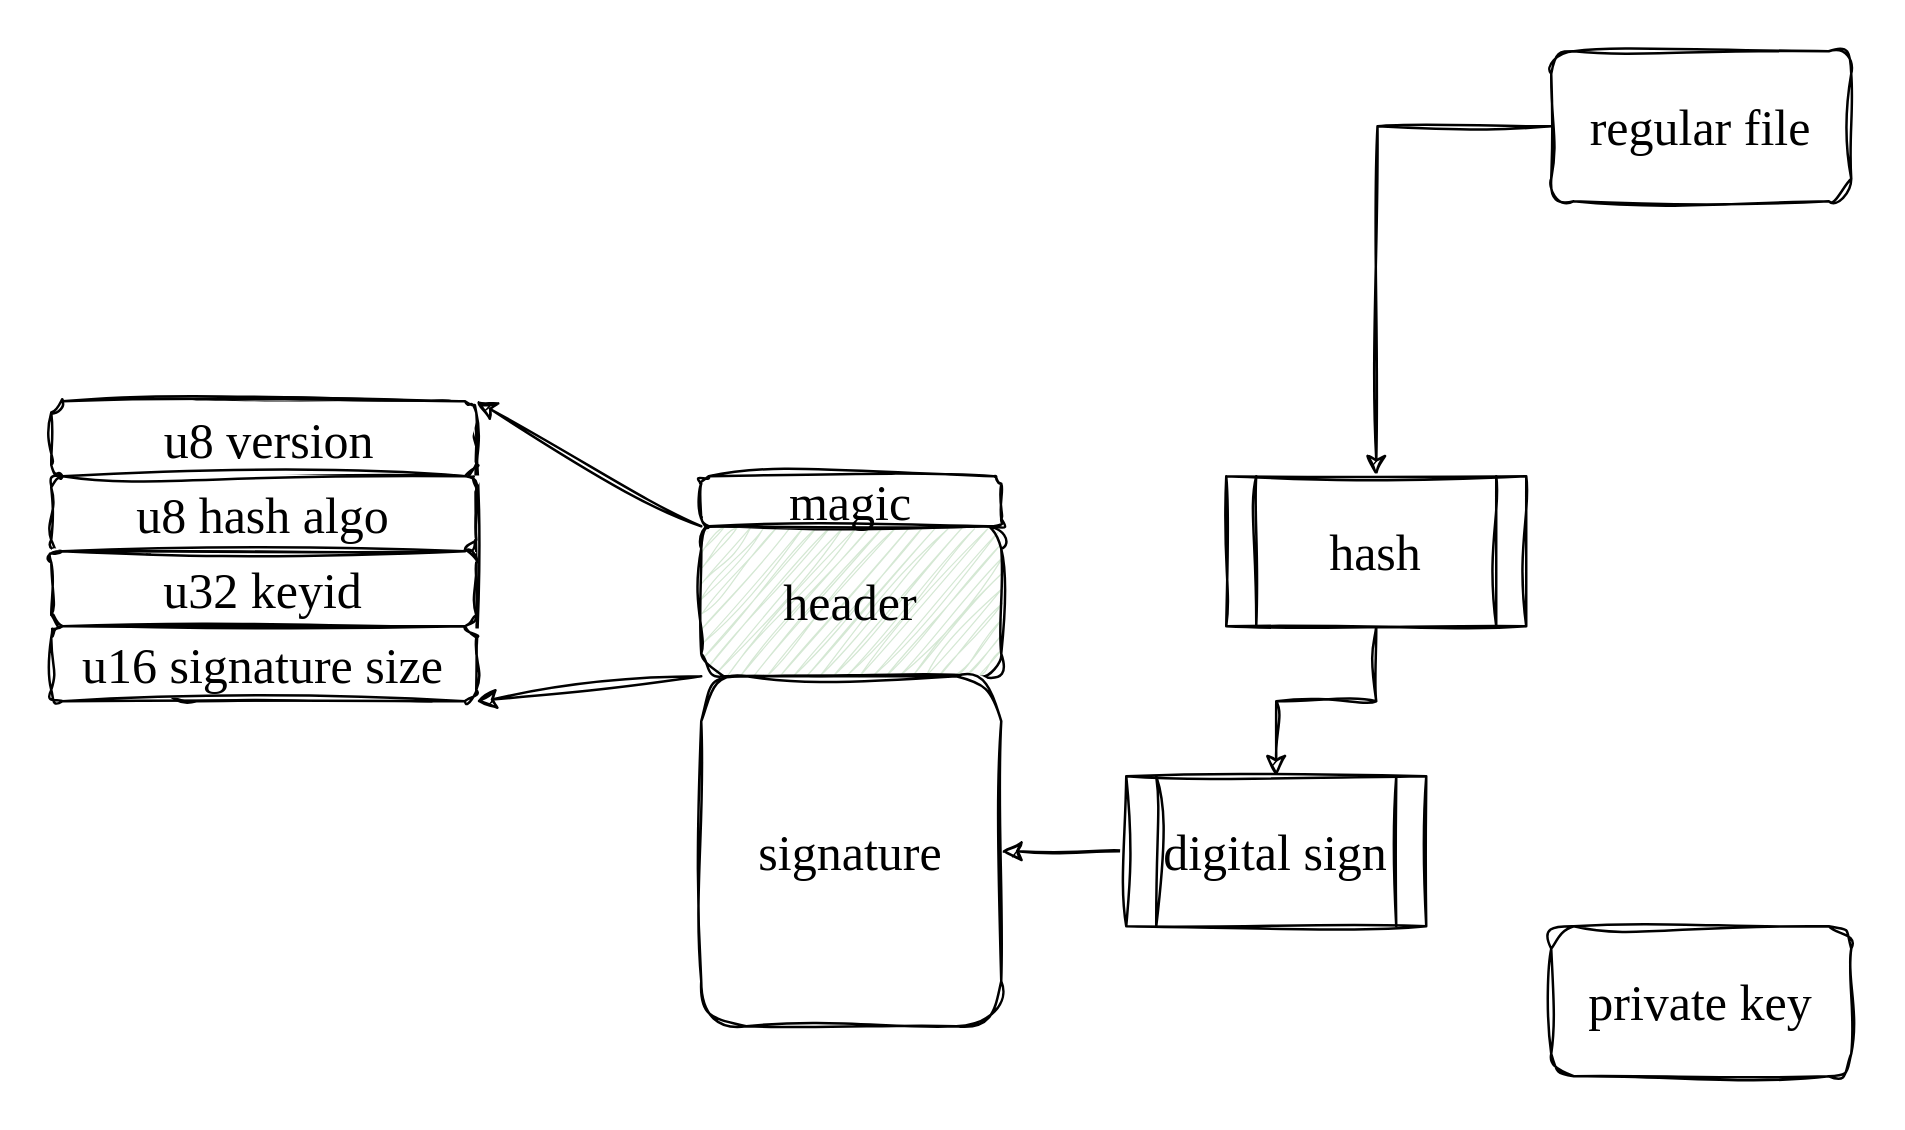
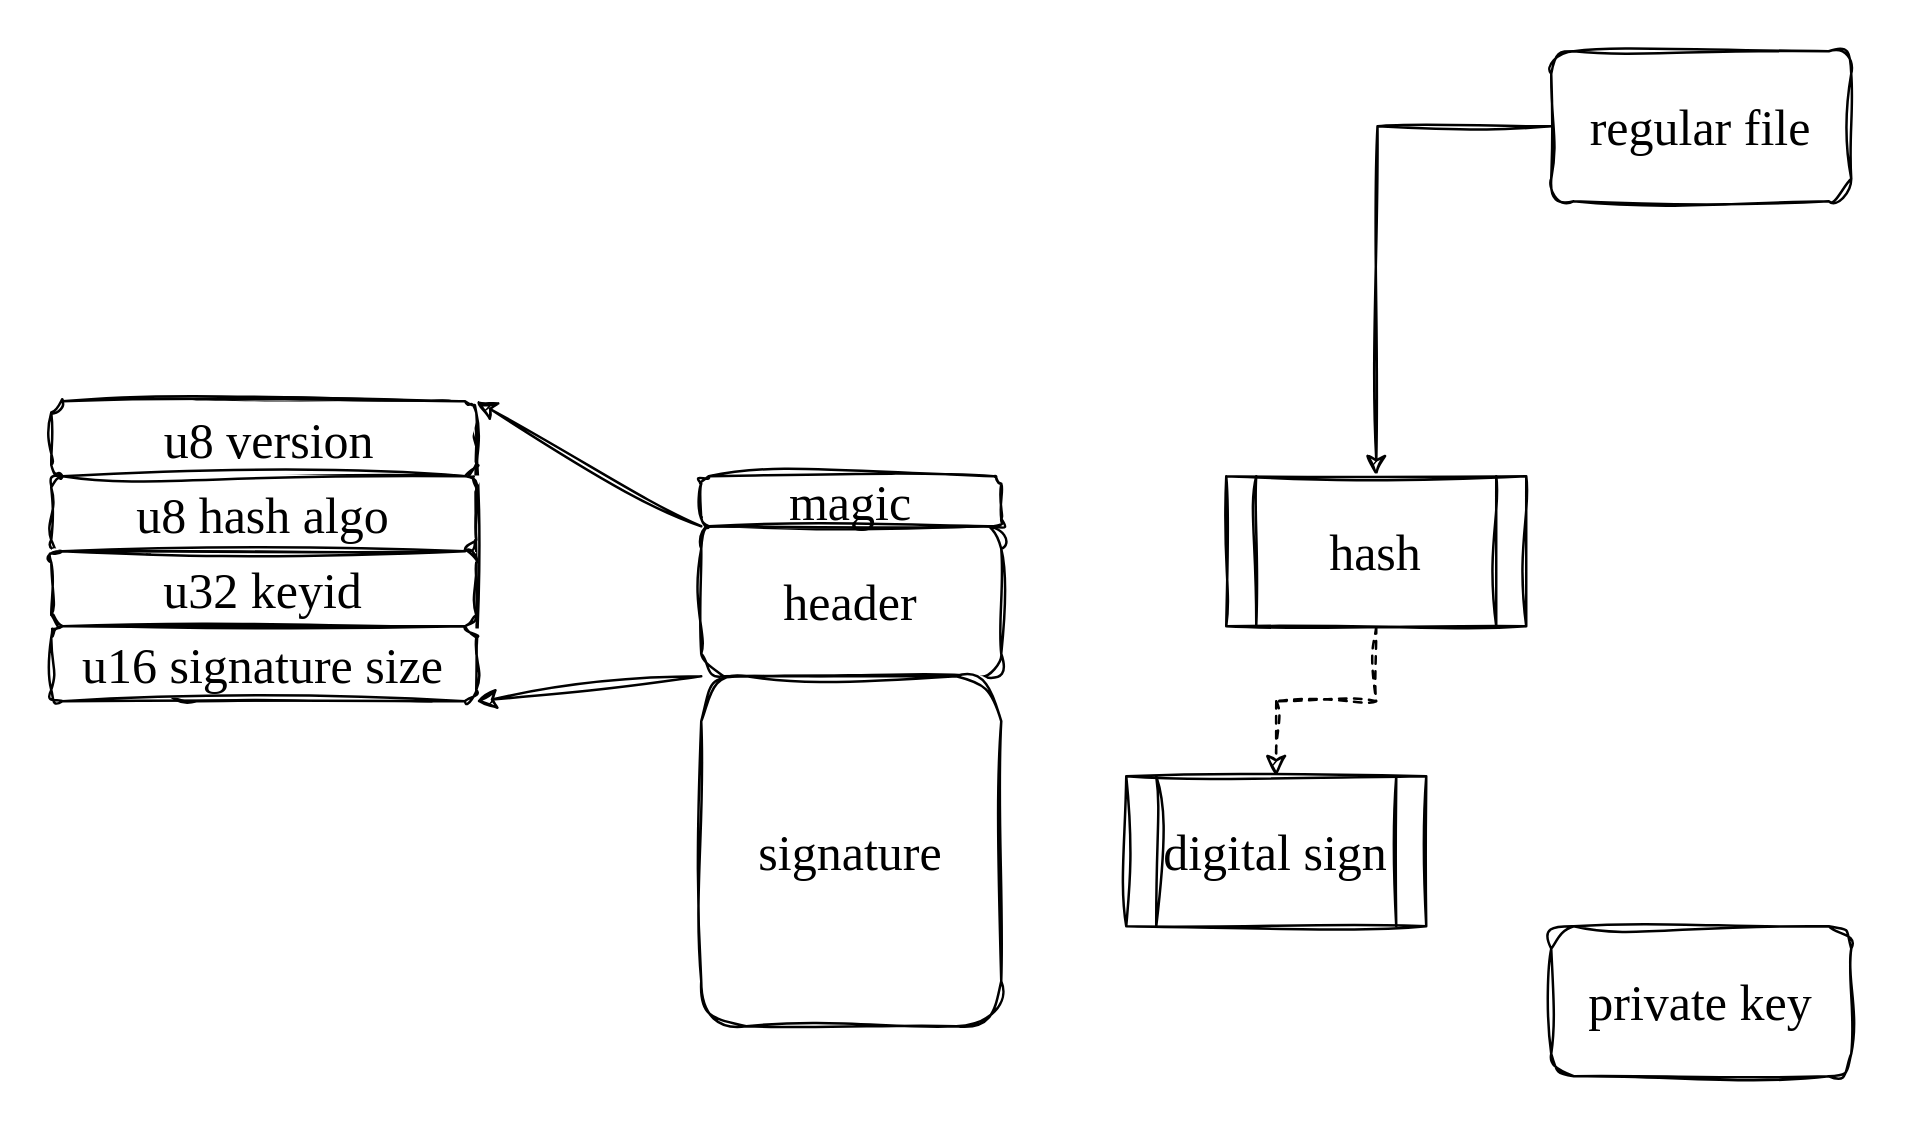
- <mxCell id="2" value="header" style="rounded=1;whiteSpace=wrap;html=1;sketch=1;hachureGap=4;jiggle=2;curveFitting=1;fontFamily=Architects Daughter;fontSource=https%3A%2F%2Ffonts.googleapis.com%2Fcss%3Ffamily%3DArchitects%2BDaughter;fontSize=20;fillColor=#d5e8d4;" vertex="1" parent="1"><mxGeometry x="280" y="210" width="120" height="60" as="geometry" /></mxCell>
+ <mxCell id="2" value="header" style="rounded=1;whiteSpace=wrap;html=1;sketch=1;hachureGap=4;jiggle=2;curveFitting=1;fontFamily=Architects Daughter;fontSource=https%3A%2F%2Ffonts.googleapis.com%2Fcss%3Ffamily%3DArchitects%2BDaughter;fontSize=20;" vertex="1" parent="1"><mxGeometry x="280" y="210" width="120" height="60" as="geometry" /></mxCell>
- <mxCell id="7" style="edgeStyle=orthogonalEdgeStyle;rounded=0;sketch=1;hachureGap=4;jiggle=2;curveFitting=1;orthogonalLoop=1;jettySize=auto;html=1;entryX=0.5;entryY=0;entryDx=0;entryDy=0;fontFamily=Architects Daughter;fontSource=https%3A%2F%2Ffonts.googleapis.com%2Fcss%3Ffamily%3DArchitects%2BDaughter;fontSize=16;" edge="1" parent="1" source="8" target="10"><mxGeometry relative="1" as="geometry" /></mxCell>
+ <mxCell id="7" style="edgeStyle=orthogonalEdgeStyle;rounded=0;sketch=1;hachureGap=4;jiggle=2;curveFitting=1;orthogonalLoop=1;jettySize=auto;html=1;entryX=0.5;entryY=0;entryDx=0;entryDy=0;fontFamily=Architects Daughter;fontSource=https%3A%2F%2Ffonts.googleapis.com%2Fcss%3Ffamily%3DArchitects%2BDaughter;fontSize=16;dashed=1;" edge="1" parent="1" source="8" target="10"><mxGeometry relative="1" as="geometry" /></mxCell>
- <mxCell id="9" style="edgeStyle=orthogonalEdgeStyle;rounded=0;sketch=1;hachureGap=4;jiggle=2;curveFitting=1;orthogonalLoop=1;jettySize=auto;html=1;entryX=1;entryY=0.5;entryDx=0;entryDy=0;fontFamily=Architects Daughter;fontSource=https%3A%2F%2Ffonts.googleapis.com%2Fcss%3Ffamily%3DArchitects%2BDaughter;fontSize=16;" edge="1" parent="1" source="10" target="3"><mxGeometry relative="1" as="geometry" /></mxCell>
